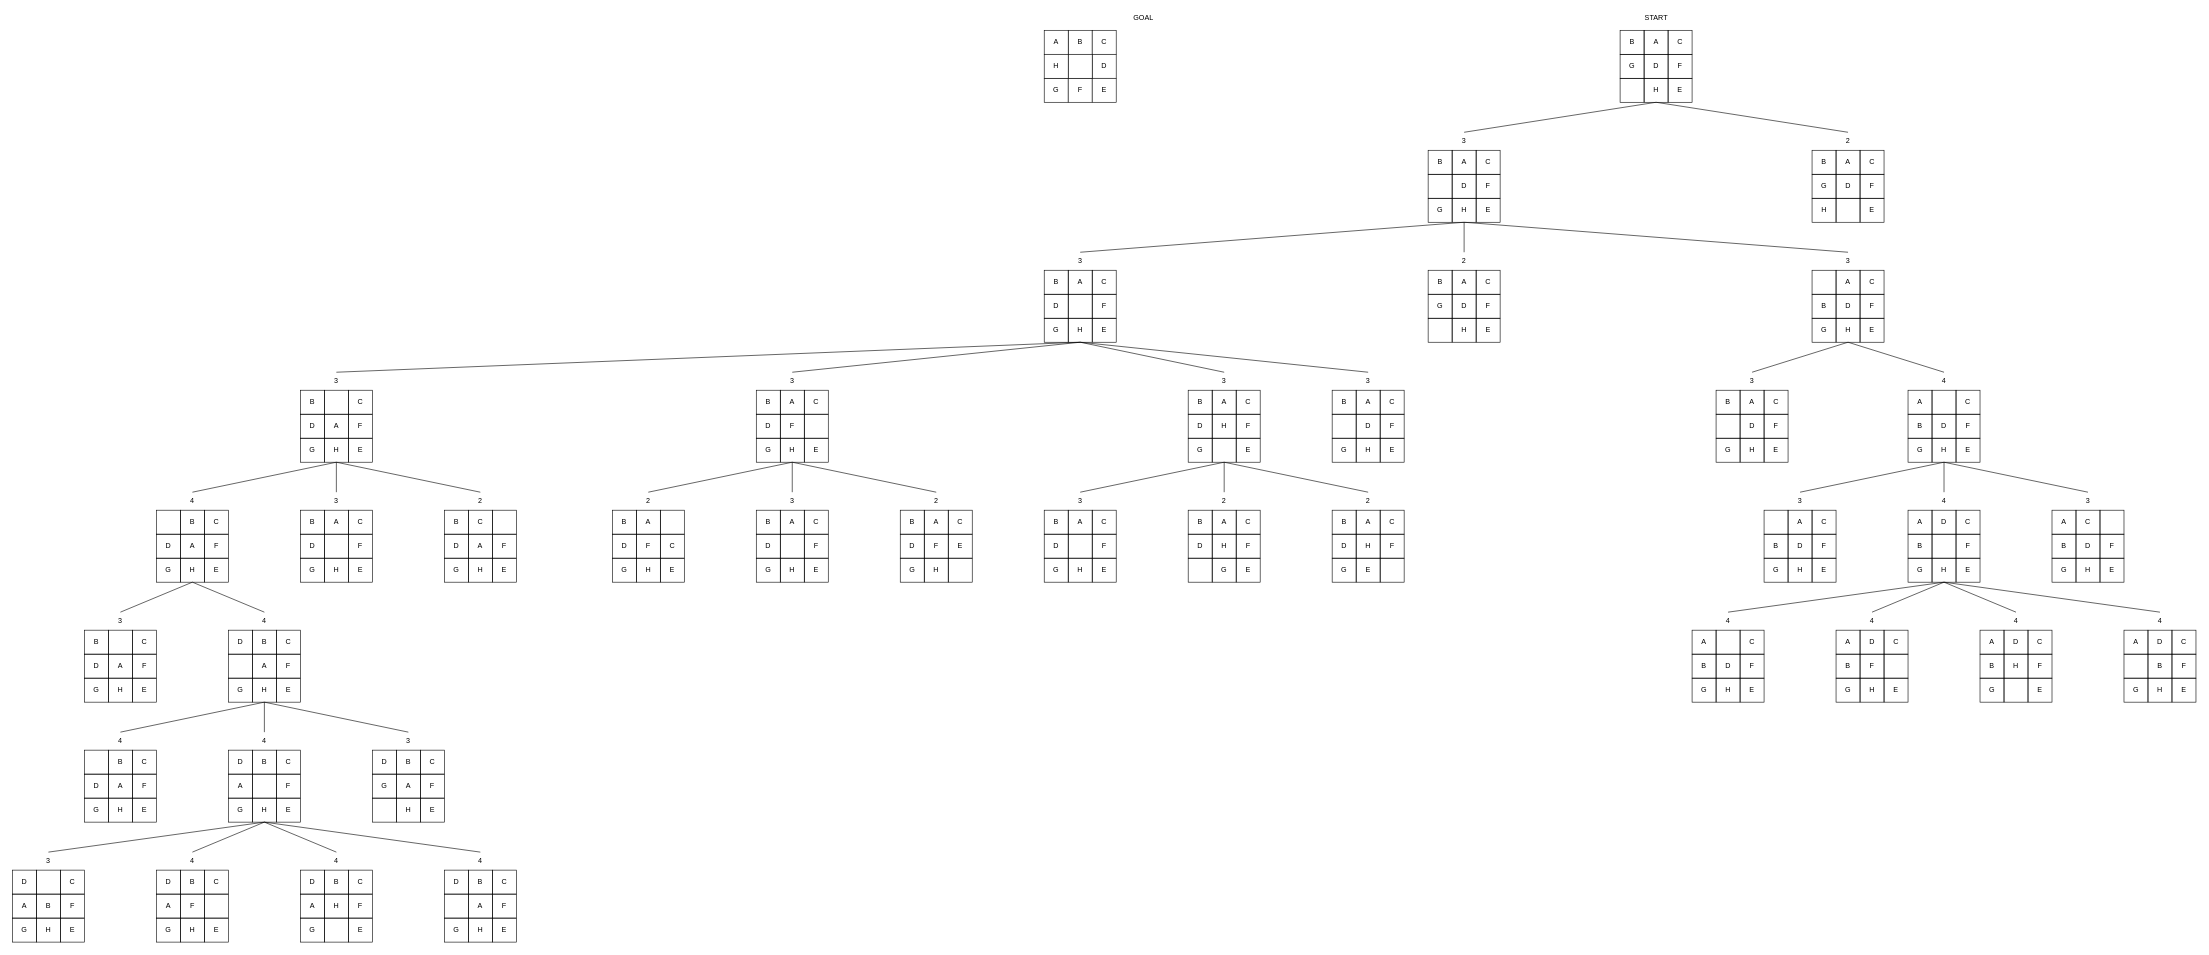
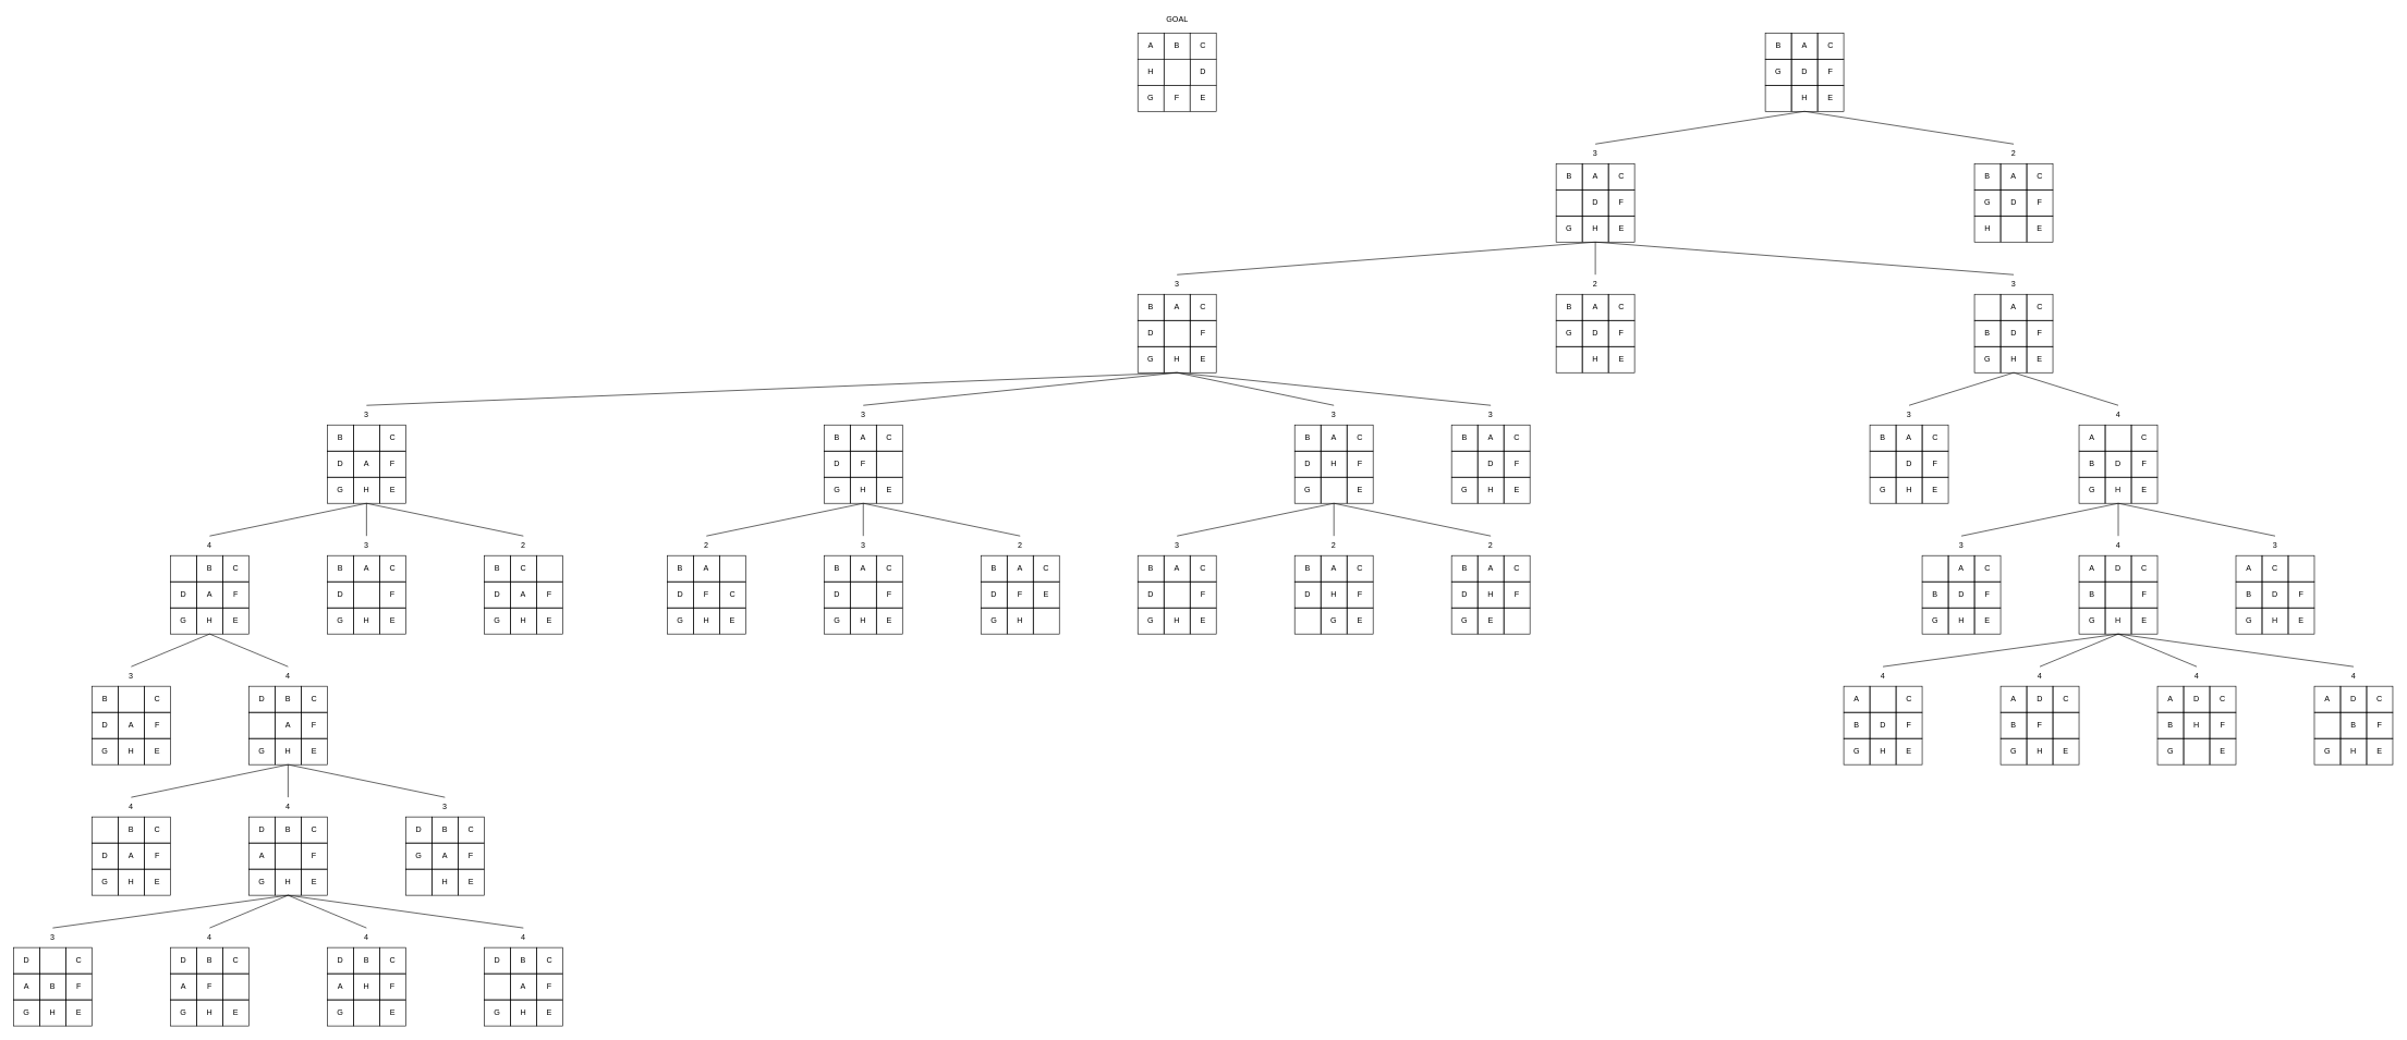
- <mxCell id="43" value="GOAL" style="text;html=1;align=center;verticalAlign=middle;resizable=0;points=[];autosize=1;strokeColor=none;fillColor=none;" parent="1" vertex="1"><mxGeometry x="1880" y="20" width="50" height="20" as="geometry" /></mxCell>
+ <mxCell id="43" value="GOAL" style="text;html=1;align=center;verticalAlign=middle;resizable=0;points=[];autosize=1;strokeColor=none;fillColor=none;" parent="1" vertex="1"><mxGeometry x="1775" y="20" width="50" height="20" as="geometry" /></mxCell>
- <mxCell id="44" value="START" style="text;html=1;align=center;verticalAlign=middle;resizable=0;points=[];autosize=1;strokeColor=none;fillColor=none;" parent="1" vertex="1"><mxGeometry x="2735" y="20" width="50" height="20" as="geometry" /></mxCell>
